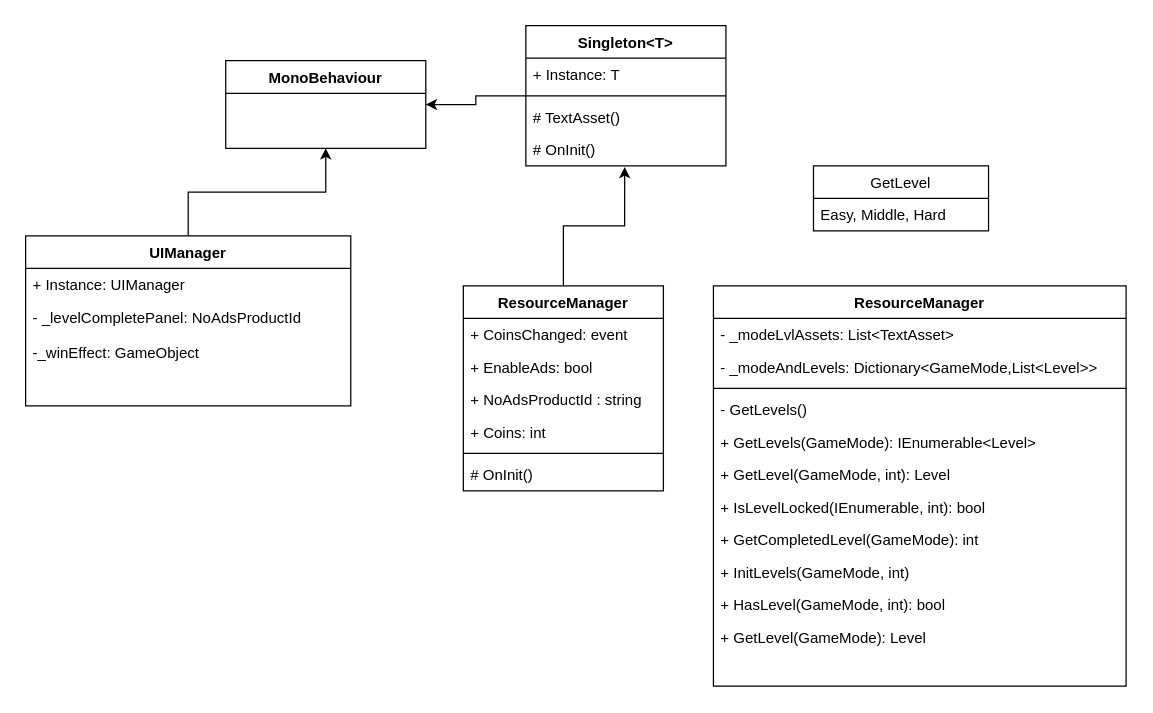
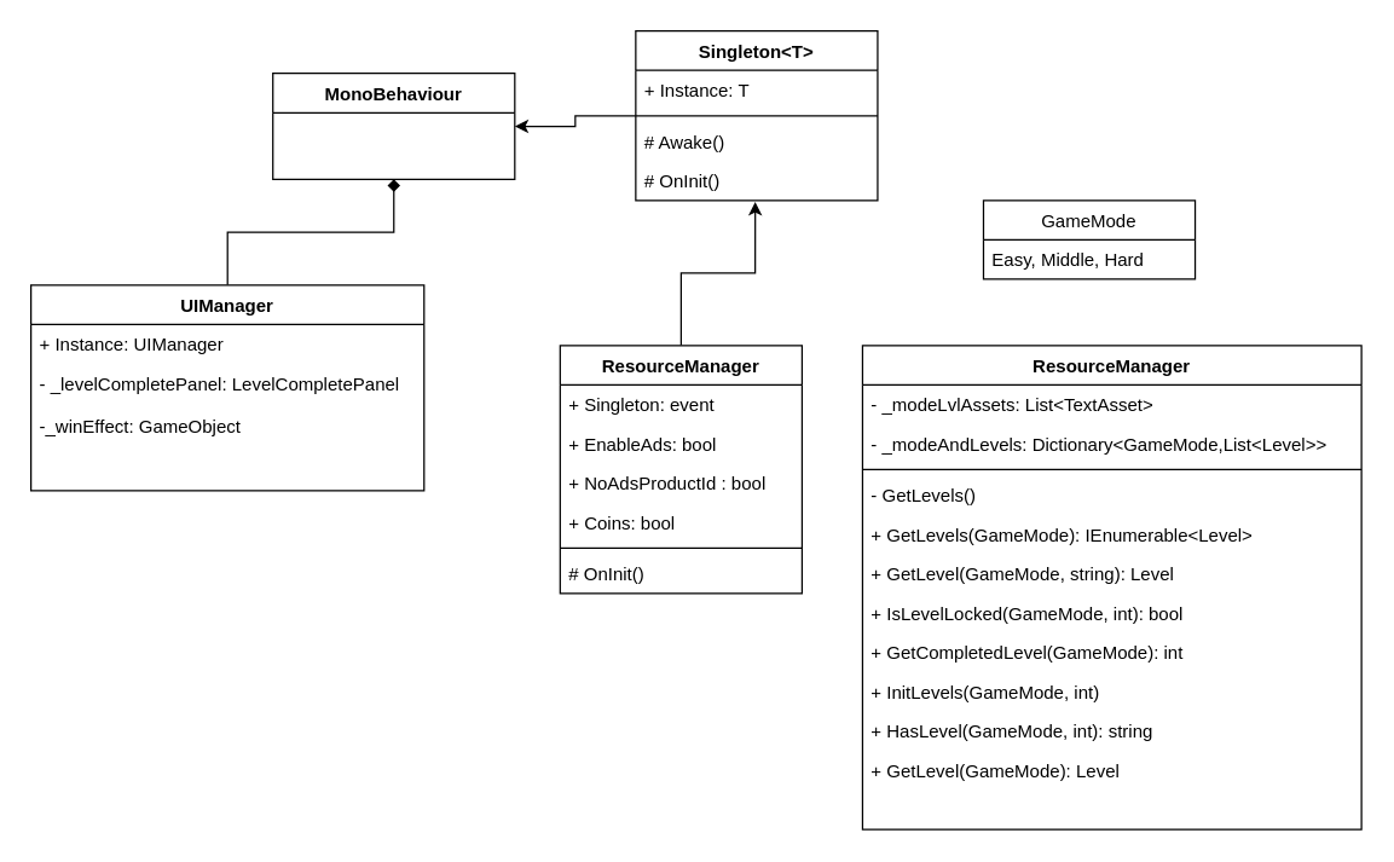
- <mxCell id="13" value="# TextAsset()" style="text;strokeColor=none;fillColor=none;align=left;verticalAlign=top;spacingLeft=4;spacingRight=4;overflow=hidden;rotatable=0;points=[[0,0.5],[1,0.5]];portConstraint=eastwest;" vertex="1" parent="10"><mxGeometry y="60" width="160" height="26" as="geometry" /></mxCell>
+ <mxCell id="13" value="# Awake()" style="text;strokeColor=none;fillColor=none;align=left;verticalAlign=top;spacingLeft=4;spacingRight=4;overflow=hidden;rotatable=0;points=[[0,0.5],[1,0.5]];portConstraint=eastwest;" vertex="1" parent="10"><mxGeometry y="60" width="160" height="26" as="geometry" /></mxCell>
- <mxCell id="3" style="edgeStyle=orthogonalEdgeStyle;rounded=0;orthogonalLoop=1;jettySize=auto;html=1;exitX=0.5;exitY=0;exitDx=0;exitDy=0;entryX=0.5;entryY=1;entryDx=0;entryDy=0;" edge="1" parent="1" source="4" target="2"><mxGeometry relative="1" as="geometry" /></mxCell>
+ <mxCell id="3" style="edgeStyle=orthogonalEdgeStyle;rounded=0;orthogonalLoop=1;jettySize=auto;html=1;exitX=0.5;exitY=0;exitDx=0;exitDy=0;entryX=0.5;entryY=1;entryDx=0;entryDy=0;endArrow=diamond;" edge="1" parent="1" source="4" target="2"><mxGeometry relative="1" as="geometry" /></mxCell>
- <mxCell id="36" value="GetLevel" style="swimlane;fontStyle=0;childLayout=stackLayout;horizontal=1;startSize=26;fillColor=none;horizontalStack=0;resizeParent=1;resizeParentMax=0;resizeLast=0;collapsible=1;marginBottom=0;strokeColor=default;" vertex="1" parent="1"><mxGeometry x="650" y="132" width="140" height="52" as="geometry" /></mxCell>
+ <mxCell id="36" value="GameMode" style="swimlane;fontStyle=0;childLayout=stackLayout;horizontal=1;startSize=26;fillColor=none;horizontalStack=0;resizeParent=1;resizeParentMax=0;resizeLast=0;collapsible=1;marginBottom=0;strokeColor=default;" vertex="1" parent="1"><mxGeometry x="650" y="132" width="140" height="52" as="geometry" /></mxCell>
- <mxCell id="6" value="- _levelCompletePanel: NoAdsProductId  " style="text;align=left;verticalAlign=top;spacingLeft=4;spacingRight=4;overflow=hidden;rotatable=0;points=[[0,0.5],[1,0.5]];portConstraint=eastwest;rounded=0;shadow=0;html=0;" parent="4" vertex="1"><mxGeometry y="52" width="260" height="28" as="geometry" /></mxCell>
+ <mxCell id="6" value="- _levelCompletePanel: LevelCompletePanel  " style="text;align=left;verticalAlign=top;spacingLeft=4;spacingRight=4;overflow=hidden;rotatable=0;points=[[0,0.5],[1,0.5]];portConstraint=eastwest;rounded=0;shadow=0;html=0;" parent="4" vertex="1"><mxGeometry y="52" width="260" height="28" as="geometry" /></mxCell>
- <mxCell id="17" value="+ CoinsChanged: event" style="text;strokeColor=none;fillColor=none;align=left;verticalAlign=top;spacingLeft=4;spacingRight=4;overflow=hidden;rotatable=0;points=[[0,0.5],[1,0.5]];portConstraint=eastwest;" vertex="1" parent="16"><mxGeometry y="26" width="160" height="26" as="geometry" /></mxCell>
+ <mxCell id="17" value="+ Singleton: event" style="text;strokeColor=none;fillColor=none;align=left;verticalAlign=top;spacingLeft=4;spacingRight=4;overflow=hidden;rotatable=0;points=[[0,0.5],[1,0.5]];portConstraint=eastwest;" vertex="1" parent="16"><mxGeometry y="26" width="160" height="26" as="geometry" /></mxCell>
- <mxCell id="19" value="+ NoAdsProductId : string" style="text;strokeColor=none;fillColor=none;align=left;verticalAlign=top;spacingLeft=4;spacingRight=4;overflow=hidden;rotatable=0;points=[[0,0.5],[1,0.5]];portConstraint=eastwest;" vertex="1" parent="16"><mxGeometry y="78" width="160" height="26" as="geometry" /></mxCell>
+ <mxCell id="19" value="+ NoAdsProductId : bool" style="text;strokeColor=none;fillColor=none;align=left;verticalAlign=top;spacingLeft=4;spacingRight=4;overflow=hidden;rotatable=0;points=[[0,0.5],[1,0.5]];portConstraint=eastwest;" vertex="1" parent="16"><mxGeometry y="78" width="160" height="26" as="geometry" /></mxCell>
- <mxCell id="20" value="+ Coins: int" style="text;strokeColor=none;fillColor=none;align=left;verticalAlign=top;spacingLeft=4;spacingRight=4;overflow=hidden;rotatable=0;points=[[0,0.5],[1,0.5]];portConstraint=eastwest;" vertex="1" parent="16"><mxGeometry y="104" width="160" height="26" as="geometry" /></mxCell>
+ <mxCell id="20" value="+ Coins: bool" style="text;strokeColor=none;fillColor=none;align=left;verticalAlign=top;spacingLeft=4;spacingRight=4;overflow=hidden;rotatable=0;points=[[0,0.5],[1,0.5]];portConstraint=eastwest;" vertex="1" parent="16"><mxGeometry y="104" width="160" height="26" as="geometry" /></mxCell>
- <mxCell id="29" value="+ GetLevel(GameMode, int): Level" style="text;strokeColor=none;fillColor=none;align=left;verticalAlign=top;spacingLeft=4;spacingRight=4;overflow=hidden;rotatable=0;points=[[0,0.5],[1,0.5]];portConstraint=eastwest;" vertex="1" parent="23"><mxGeometry y="138" width="330" height="26" as="geometry" /></mxCell>
+ <mxCell id="29" value="+ GetLevel(GameMode, string): Level" style="text;strokeColor=none;fillColor=none;align=left;verticalAlign=top;spacingLeft=4;spacingRight=4;overflow=hidden;rotatable=0;points=[[0,0.5],[1,0.5]];portConstraint=eastwest;" vertex="1" parent="23"><mxGeometry y="138" width="330" height="26" as="geometry" /></mxCell>
- <mxCell id="30" value="+ IsLevelLocked(IEnumerable, int): bool" style="text;strokeColor=none;fillColor=none;align=left;verticalAlign=top;spacingLeft=4;spacingRight=4;overflow=hidden;rotatable=0;points=[[0,0.5],[1,0.5]];portConstraint=eastwest;" vertex="1" parent="23"><mxGeometry y="164" width="330" height="26" as="geometry" /></mxCell>
+ <mxCell id="30" value="+ IsLevelLocked(GameMode, int): bool" style="text;strokeColor=none;fillColor=none;align=left;verticalAlign=top;spacingLeft=4;spacingRight=4;overflow=hidden;rotatable=0;points=[[0,0.5],[1,0.5]];portConstraint=eastwest;" vertex="1" parent="23"><mxGeometry y="164" width="330" height="26" as="geometry" /></mxCell>
- <mxCell id="33" value="+ HasLevel(GameMode, int): bool" style="text;strokeColor=none;fillColor=none;align=left;verticalAlign=top;spacingLeft=4;spacingRight=4;overflow=hidden;rotatable=0;points=[[0,0.5],[1,0.5]];portConstraint=eastwest;" vertex="1" parent="23"><mxGeometry y="242" width="330" height="26" as="geometry" /></mxCell>
+ <mxCell id="33" value="+ HasLevel(GameMode, int): string" style="text;strokeColor=none;fillColor=none;align=left;verticalAlign=top;spacingLeft=4;spacingRight=4;overflow=hidden;rotatable=0;points=[[0,0.5],[1,0.5]];portConstraint=eastwest;" vertex="1" parent="23"><mxGeometry y="242" width="330" height="26" as="geometry" /></mxCell>
